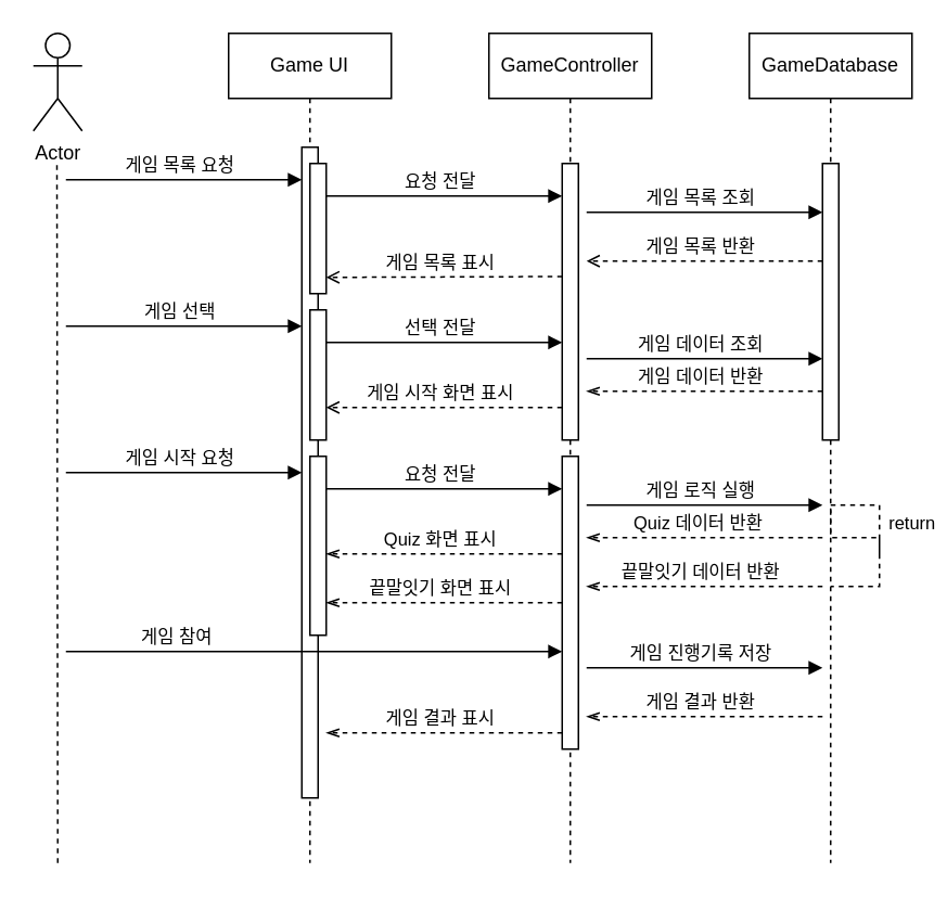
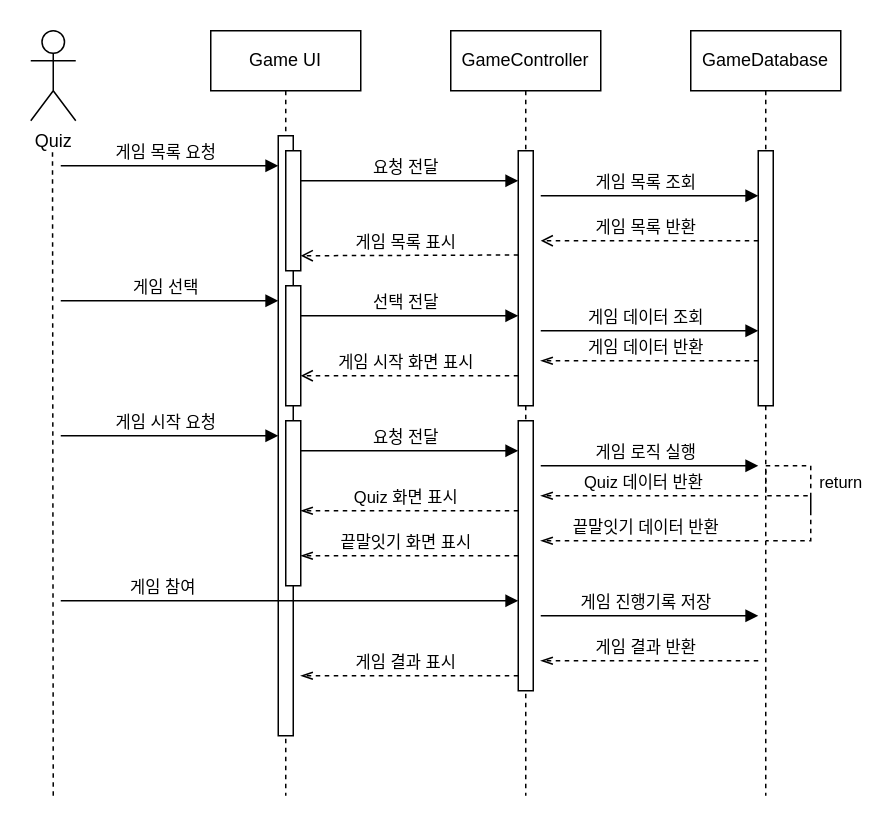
- <mxCell id="12" value="Actor" style="shape=umlActor;verticalLabelPosition=bottom;verticalAlign=top;html=1;outlineConnect=0;" vertex="1" parent="1"><mxGeometry x="20" y="20" width="30" height="60" as="geometry" /></mxCell>
+ <mxCell id="12" value="Quiz" style="shape=umlActor;verticalLabelPosition=bottom;verticalAlign=top;html=1;outlineConnect=0;" vertex="1" parent="1"><mxGeometry x="20" y="20" width="30" height="60" as="geometry" /></mxCell>
